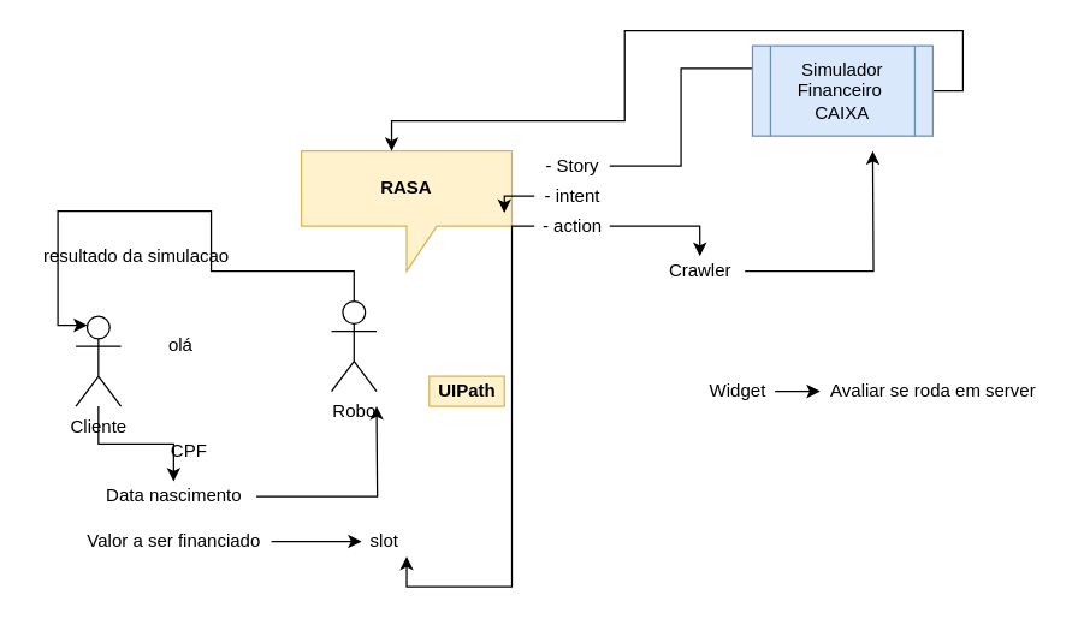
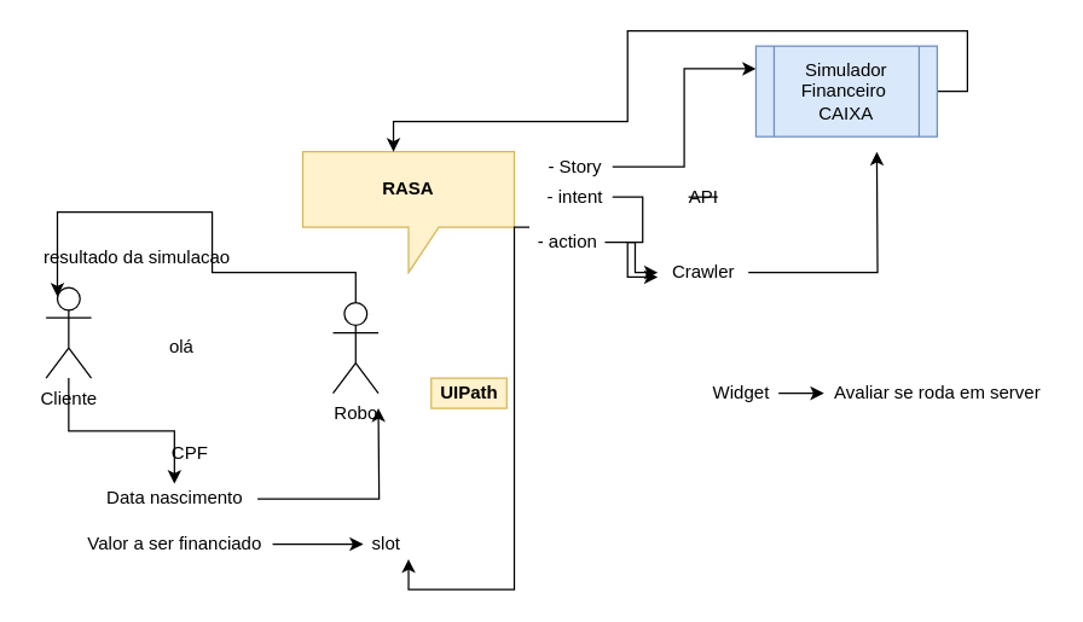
- <mxCell id="8" style="edgeStyle=orthogonalEdgeStyle;rounded=0;orthogonalLoop=1;jettySize=auto;html=1;entryX=0;entryY=0.25;entryDx=0;entryDy=0;endArrow=none;" edge="1" parent="1" source="9" target="16"><mxGeometry relative="1" as="geometry" /></mxCell>
+ <mxCell id="8" style="edgeStyle=orthogonalEdgeStyle;rounded=0;orthogonalLoop=1;jettySize=auto;html=1;entryX=0;entryY=0.25;entryDx=0;entryDy=0;" edge="1" parent="1" source="9" target="16"><mxGeometry relative="1" as="geometry" /></mxCell>
- <mxCell id="10" style="edgeStyle=orthogonalEdgeStyle;rounded=0;orthogonalLoop=1;jettySize=auto;html=1;" edge="1" parent="1" source="11" target="2"><mxGeometry relative="1" as="geometry" /></mxCell>
+ <mxCell id="10" style="edgeStyle=orthogonalEdgeStyle;rounded=0;orthogonalLoop=1;jettySize=auto;html=1;entryX=0;entryY=0.65;entryDx=0;entryDy=0;entryPerimeter=0;" edge="1" parent="1" source="11" target="24"><mxGeometry relative="1" as="geometry" /></mxCell>
+ <mxCell id="22" value="&lt;strike&gt;API&lt;/strike&gt;" style="text;html=1;align=center;verticalAlign=middle;resizable=0;points=[];autosize=1;strokeColor=none;" vertex="1" parent="1"><mxGeometry x="450" y="120" width="30" height="20" as="geometry" /></mxCell>
- <mxCell id="14" value="- action&lt;br&gt;" style="text;html=1;align=center;verticalAlign=middle;resizable=0;points=[];autosize=1;strokeColor=none;" vertex="1" parent="1"><mxGeometry x="355" y="140" width="50" height="20" as="geometry" /></mxCell>
+ <mxCell id="14" value="- action&lt;br&gt;" style="text;html=1;align=center;verticalAlign=middle;resizable=0;points=[];autosize=1;strokeColor=none;" vertex="1" parent="1"><mxGeometry x="350" y="150" width="50" height="20" as="geometry" /></mxCell>
- <mxCell id="4" value="Cliente" style="shape=umlActor;verticalLabelPosition=bottom;verticalAlign=top;html=1;outlineConnect=0;" vertex="1" parent="1"><mxGeometry x="50" y="210" width="30" height="60" as="geometry" /></mxCell>
+ <mxCell id="4" value="Cliente" style="shape=umlActor;verticalLabelPosition=bottom;verticalAlign=top;html=1;outlineConnect=0;" vertex="1" parent="1"><mxGeometry x="30" y="190" width="30" height="60" as="geometry" /></mxCell>
